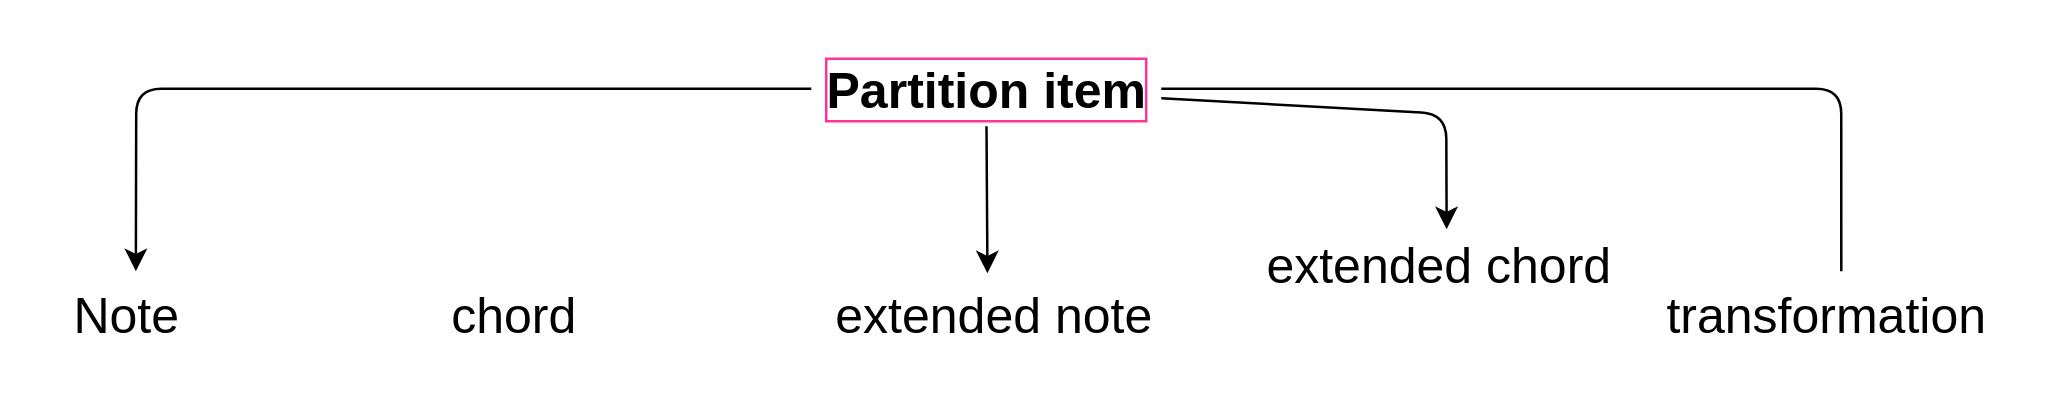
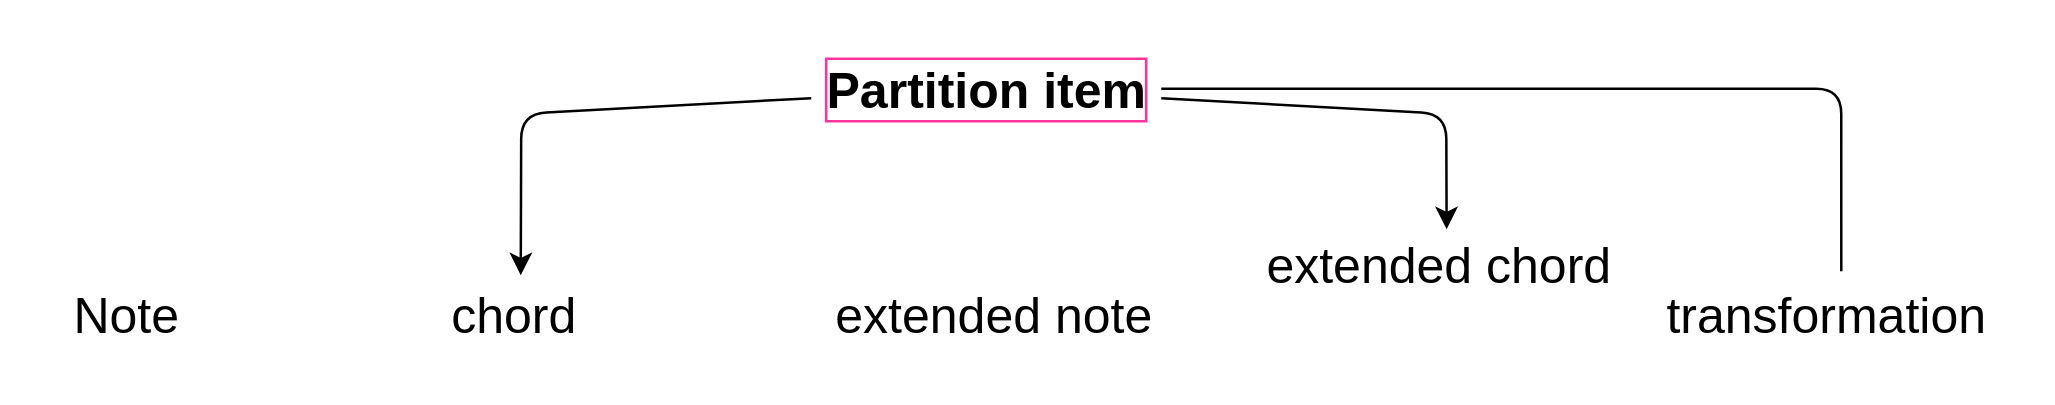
- <mxCell id="2" style="edgeStyle=none;html=1;entryX=0.564;entryY=-0.066;entryDx=0;entryDy=0;entryPerimeter=0;fontSize=20;" edge="1" parent="1" source="7" target="8"><mxGeometry relative="1" as="geometry"><Array as="points"><mxPoint x="54" y="35" /></Array></mxGeometry></mxCell>
+ <mxCell id="3" style="edgeStyle=none;html=1;entryX=0.54;entryY=-0.012;entryDx=0;entryDy=0;entryPerimeter=0;fontSize=20;" edge="1" parent="1" source="7" target="9"><mxGeometry relative="1" as="geometry"><Array as="points"><mxPoint x="208" y="45" /></Array></mxGeometry></mxCell>
- <mxCell id="4" style="edgeStyle=none;html=1;entryX=0.482;entryY=-0.039;entryDx=0;entryDy=0;entryPerimeter=0;fontSize=20;" edge="1" parent="1" source="7" target="10"><mxGeometry relative="1" as="geometry"><Array as="points" /></mxGeometry></mxCell>
